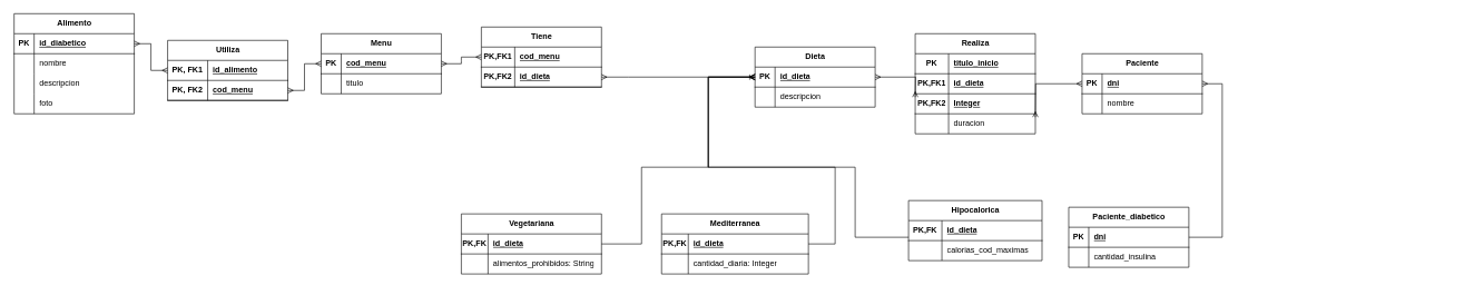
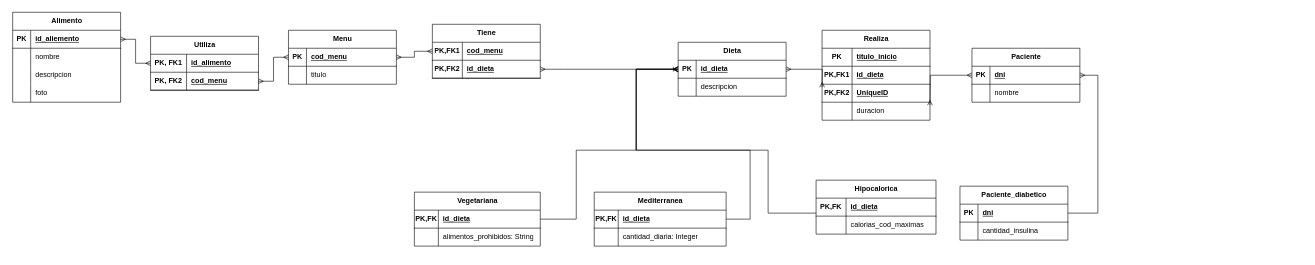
- <mxCell id="5" value="id_diabetico" style="shape=partialRectangle;connectable=0;fillColor=none;top=0;left=0;bottom=0;right=0;align=left;spacingLeft=6;fontStyle=5;overflow=hidden;whiteSpace=wrap;html=1;" parent="3" vertex="1"><mxGeometry x="30" width="150" height="30" as="geometry"><mxRectangle width="150" height="30" as="alternateBounds" /></mxGeometry></mxCell>
+ <mxCell id="5" value="id_aliemento" style="shape=partialRectangle;connectable=0;fillColor=none;top=0;left=0;bottom=0;right=0;align=left;spacingLeft=6;fontStyle=5;overflow=hidden;whiteSpace=wrap;html=1;" parent="3" vertex="1"><mxGeometry x="30" width="150" height="30" as="geometry"><mxRectangle width="150" height="30" as="alternateBounds" /></mxGeometry></mxCell>
- <mxCell id="59" value="Integer" style="shape=partialRectangle;connectable=0;fillColor=none;top=0;left=0;bottom=0;right=0;align=left;spacingLeft=6;fontStyle=5;overflow=hidden;whiteSpace=wrap;html=1;" vertex="1" parent="57"><mxGeometry x="50" width="130" height="30" as="geometry"><mxRectangle width="130" height="30" as="alternateBounds" /></mxGeometry></mxCell>
+ <mxCell id="59" value="UniqueID" style="shape=partialRectangle;connectable=0;fillColor=none;top=0;left=0;bottom=0;right=0;align=left;spacingLeft=6;fontStyle=5;overflow=hidden;whiteSpace=wrap;html=1;" vertex="1" parent="57"><mxGeometry x="50" width="130" height="30" as="geometry"><mxRectangle width="130" height="30" as="alternateBounds" /></mxGeometry></mxCell>
